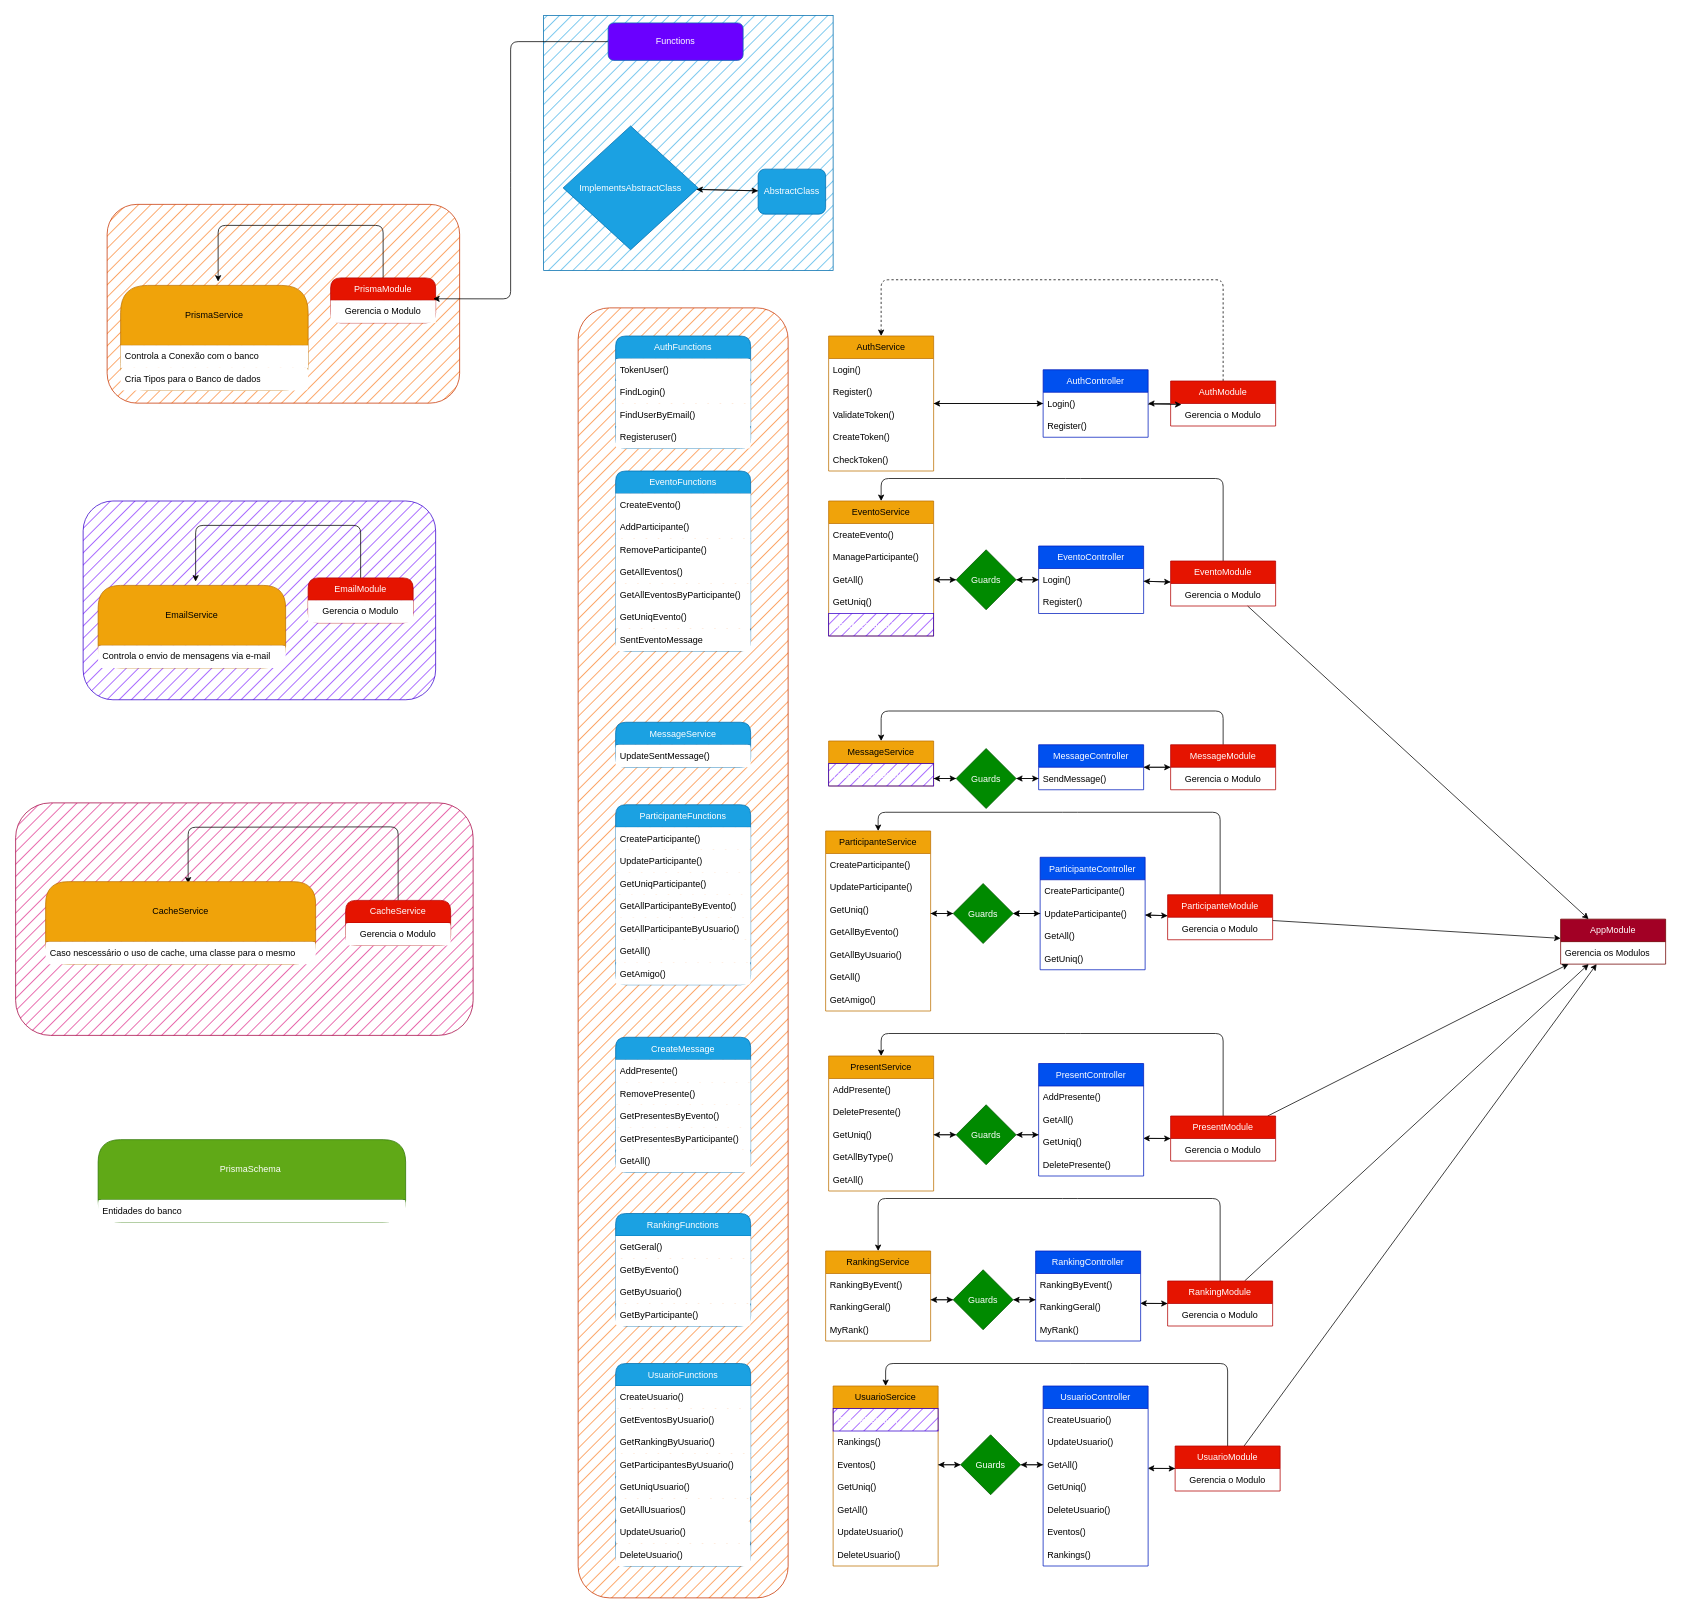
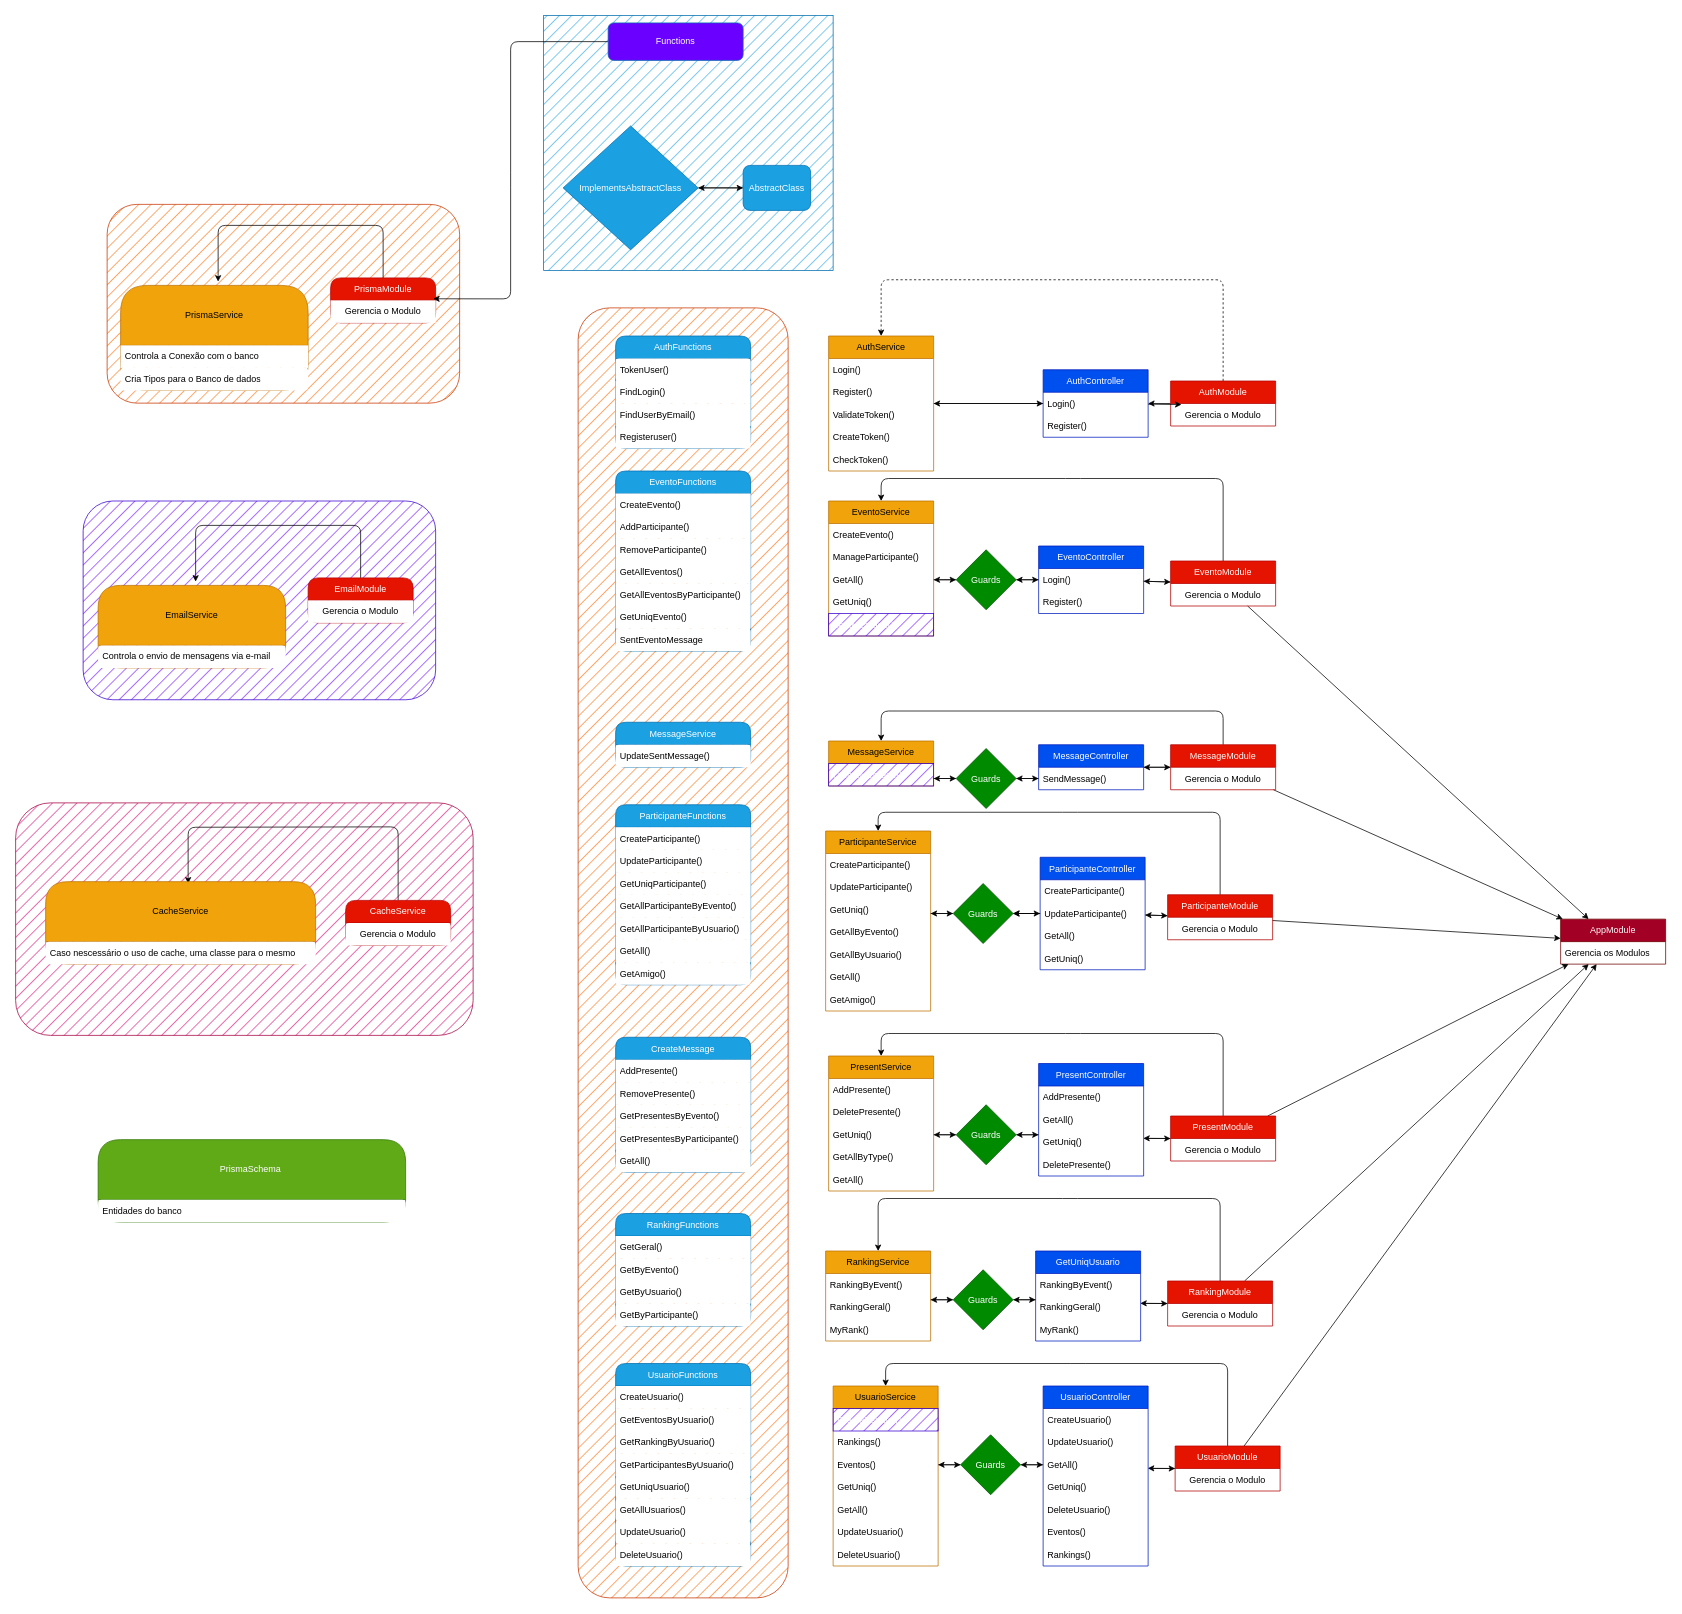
- <mxCell id="215" value="AbstractClass" style="rounded=1;whiteSpace=wrap;html=1;fillStyle=auto;fillColor=#1ba1e2;fontColor=#ffffff;strokeColor=#006EAF;" vertex="1" parent="1"><mxGeometry x="1010" y="225" width="90" height="60" as="geometry" /></mxCell>
+ <mxCell id="215" value="AbstractClass" style="rounded=1;whiteSpace=wrap;html=1;fillStyle=auto;fillColor=#1ba1e2;fontColor=#ffffff;strokeColor=#006EAF;" vertex="1" parent="1"><mxGeometry x="990" y="220" width="90" height="60" as="geometry" /></mxCell>
+ <mxCell id="44" style="edgeStyle=none;html=1;" edge="1" parent="1" source="45" target="5"><mxGeometry relative="1" as="geometry" /></mxCell>
- <mxCell id="114" value="RankingController" style="swimlane;fontStyle=0;childLayout=stackLayout;horizontal=1;startSize=30;horizontalStack=0;resizeParent=1;resizeParentMax=0;resizeLast=0;collapsible=1;marginBottom=0;whiteSpace=wrap;html=1;fillColor=#0050ef;fontColor=#ffffff;strokeColor=#001DBC;" vertex="1" parent="1"><mxGeometry x="1380" y="1667.5" width="140" height="120" as="geometry" /></mxCell>
+ <mxCell id="114" value="GetUniqUsuario" style="swimlane;fontStyle=0;childLayout=stackLayout;horizontal=1;startSize=30;horizontalStack=0;resizeParent=1;resizeParentMax=0;resizeLast=0;collapsible=1;marginBottom=0;whiteSpace=wrap;html=1;fillColor=#0050ef;fontColor=#ffffff;strokeColor=#001DBC;" vertex="1" parent="1"><mxGeometry x="1380" y="1667.5" width="140" height="120" as="geometry" /></mxCell>
